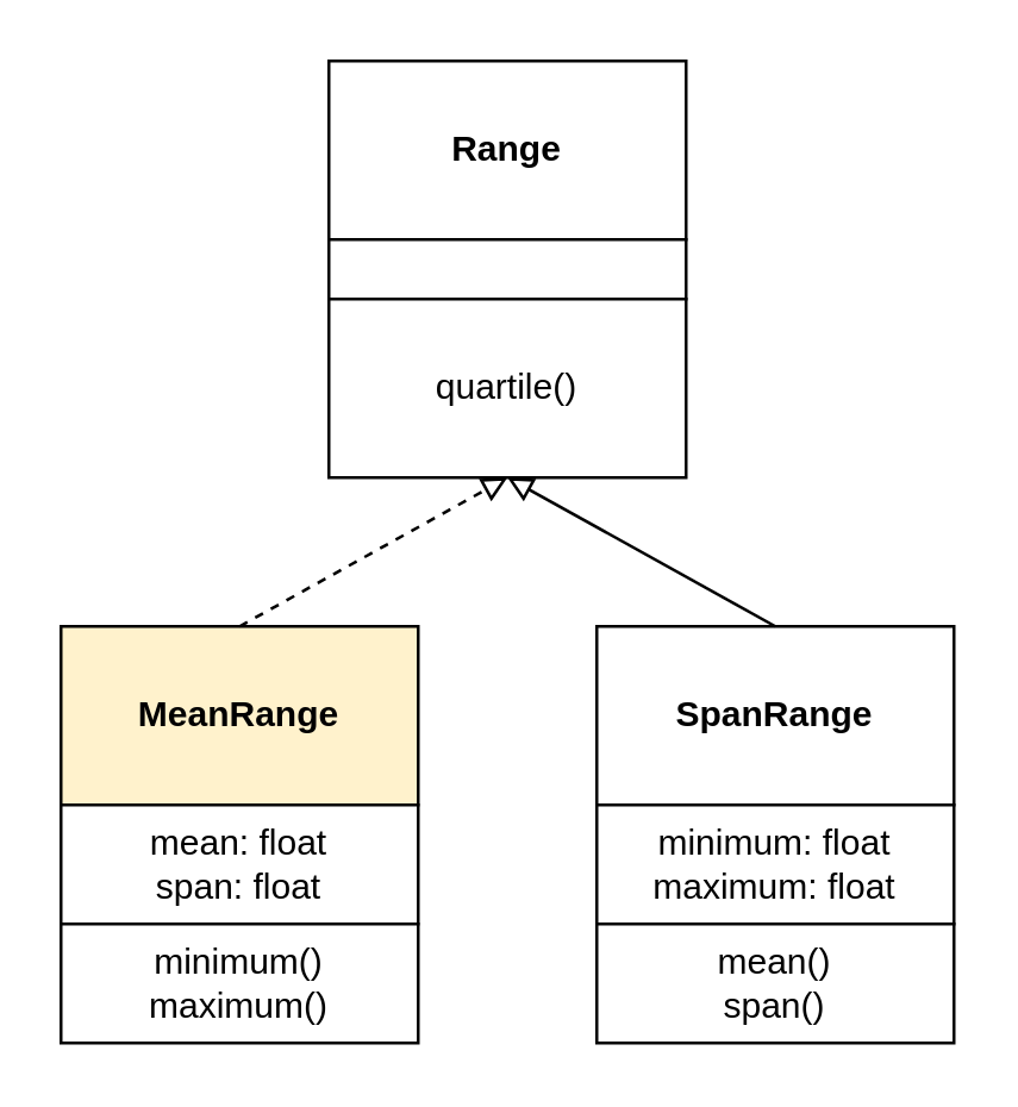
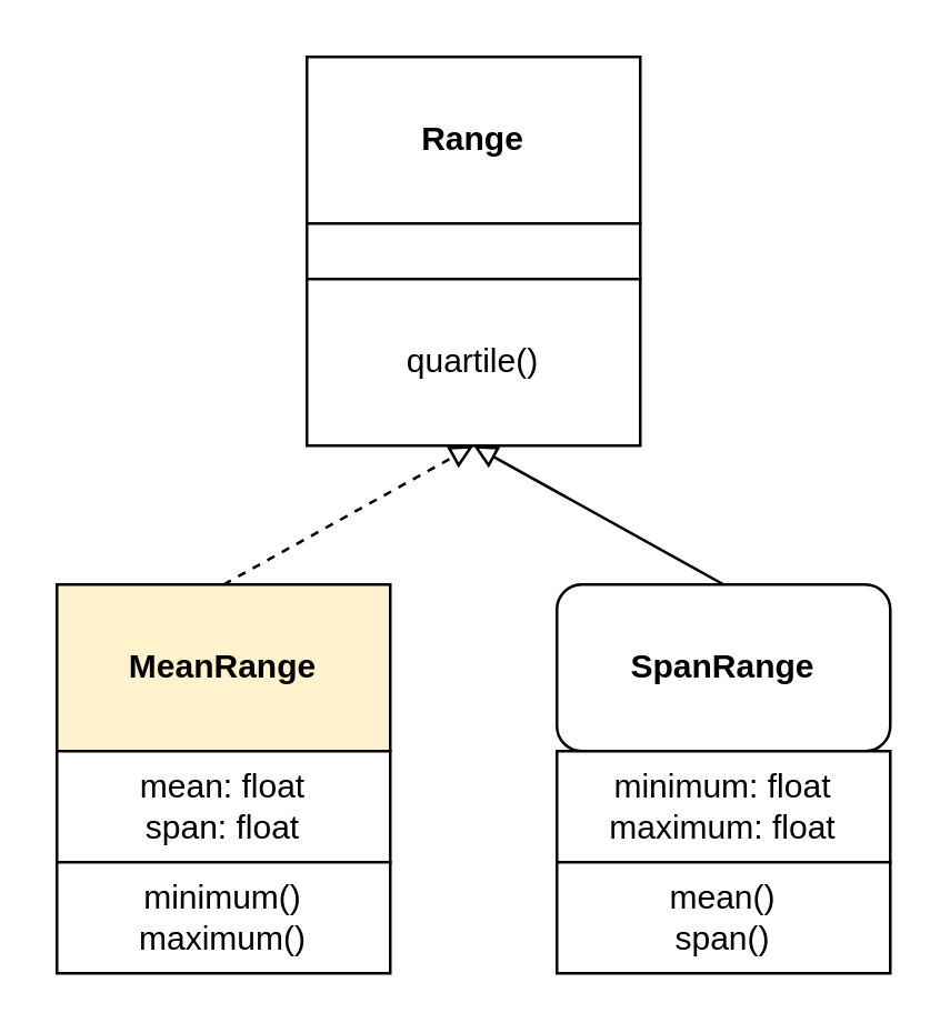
- <mxCell id="11" value="&lt;b&gt;SpanRange&lt;/b&gt;" style="rounded=0;whiteSpace=wrap;html=1;" vertex="1" parent="10"><mxGeometry width="120" height="60" as="geometry" /></mxCell>
+ <mxCell id="11" value="&lt;b&gt;SpanRange&lt;/b&gt;" style="whiteSpace=wrap;html=1;rounded=1;" vertex="1" parent="10"><mxGeometry width="120" height="60" as="geometry" /></mxCell>
